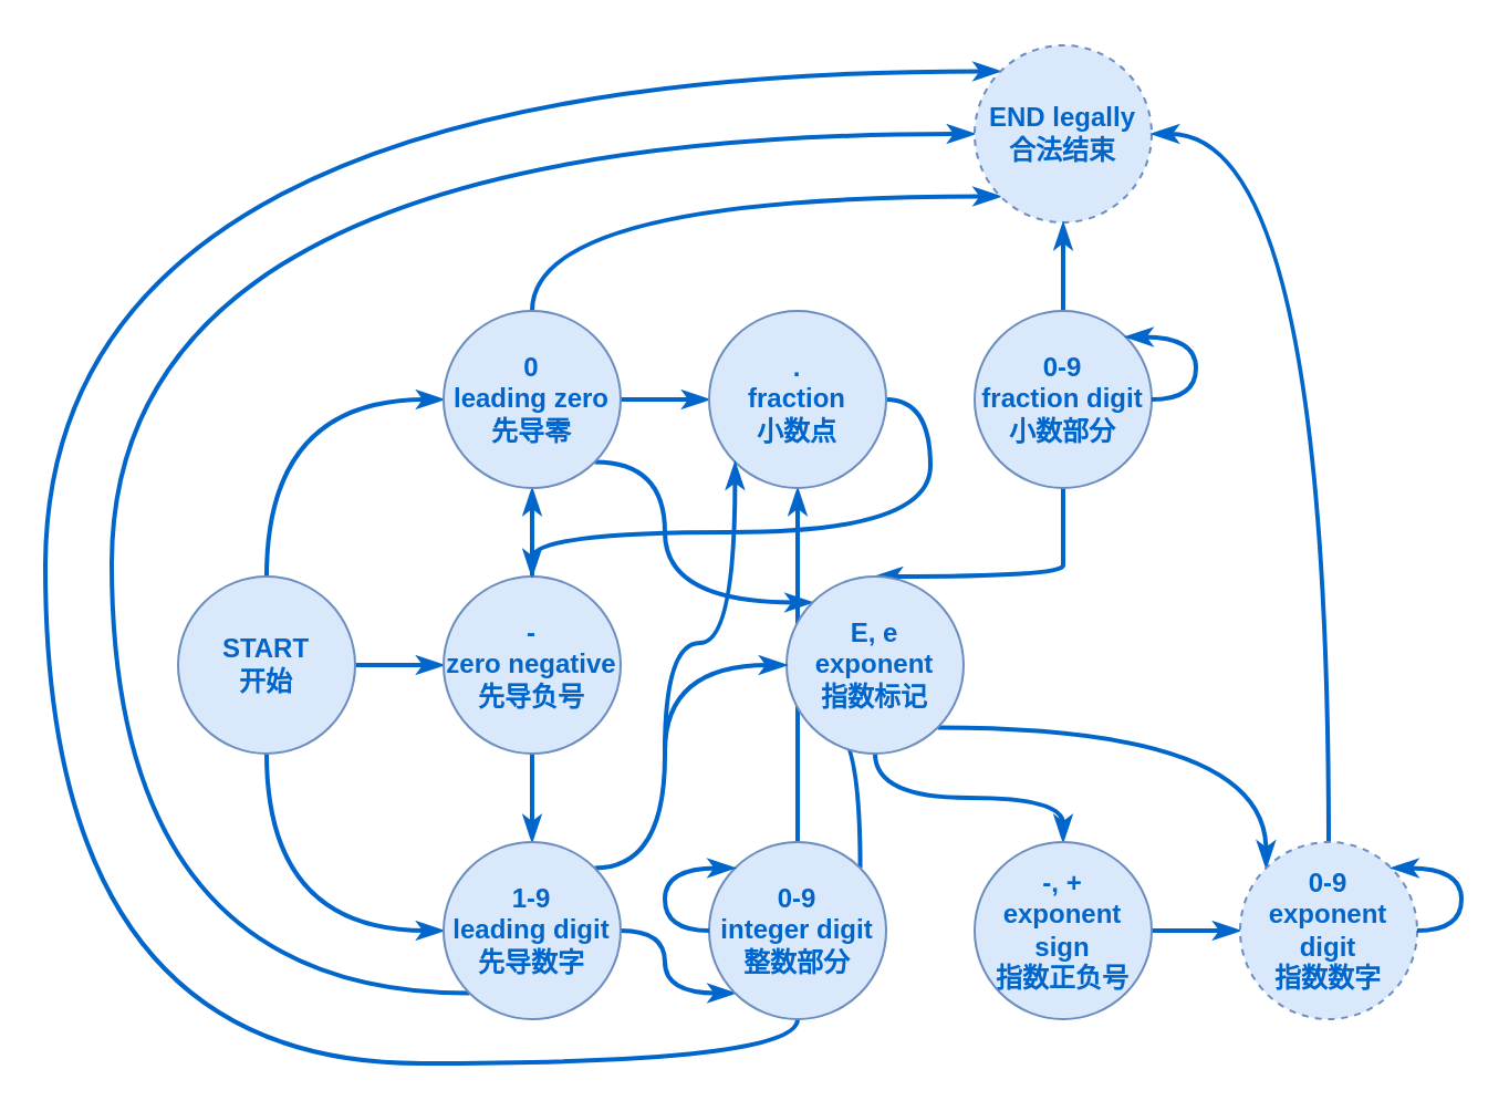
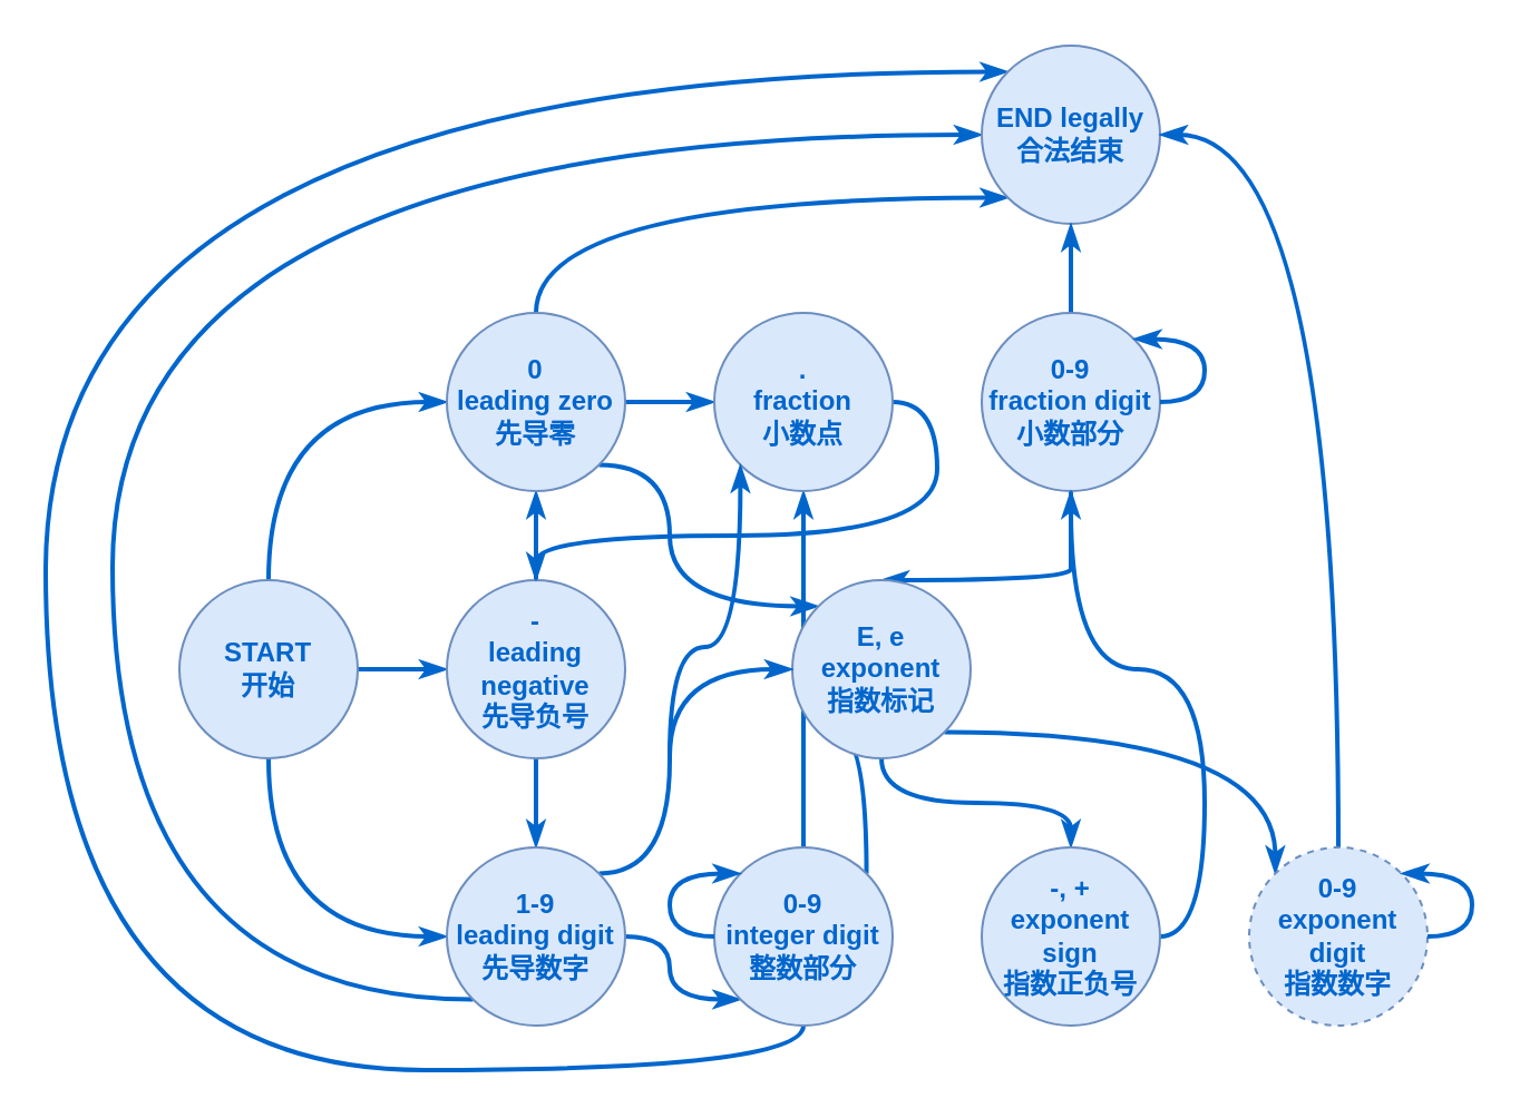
- <mxCell id="23" value="END legally&lt;br&gt;合法结束" style="ellipse;whiteSpace=wrap;html=1;aspect=fixed;fillColor=#dae8fc;strokeColor=#6c8ebf;fontStyle=1;labelPosition=center;verticalLabelPosition=middle;align=center;verticalAlign=middle;fontColor=#0066CC;dashed=1;" vertex="1" parent="1"><mxGeometry x="440" y="20" width="80" height="80" as="geometry" /></mxCell>
+ <mxCell id="23" value="END legally&lt;br&gt;合法结束" style="ellipse;whiteSpace=wrap;html=1;aspect=fixed;fillColor=#dae8fc;strokeColor=#6c8ebf;fontStyle=1;labelPosition=center;verticalLabelPosition=middle;align=center;verticalAlign=middle;fontColor=#0066CC;" vertex="1" parent="1"><mxGeometry x="440" y="20" width="80" height="80" as="geometry" /></mxCell>
- <mxCell id="8" value="-&lt;br&gt;zero negative&lt;br&gt;先导负号" style="ellipse;whiteSpace=wrap;html=1;aspect=fixed;fillColor=#dae8fc;strokeColor=#6c8ebf;fontStyle=1;labelPosition=center;verticalLabelPosition=middle;align=center;verticalAlign=middle;fontColor=#0066CC;" vertex="1" parent="1"><mxGeometry x="200" y="260" width="80" height="80" as="geometry" /></mxCell>
+ <mxCell id="8" value="-&lt;br&gt;leading negative&lt;br&gt;先导负号" style="ellipse;whiteSpace=wrap;html=1;aspect=fixed;fillColor=#dae8fc;strokeColor=#6c8ebf;fontStyle=1;labelPosition=center;verticalLabelPosition=middle;align=center;verticalAlign=middle;fontColor=#0066CC;" vertex="1" parent="1"><mxGeometry x="200" y="260" width="80" height="80" as="geometry" /></mxCell>
- <mxCell id="31" style="edgeStyle=orthogonalEdgeStyle;curved=1;orthogonalLoop=1;jettySize=auto;html=1;exitX=1;exitY=0.5;exitDx=0;exitDy=0;entryX=0;entryY=0.5;entryDx=0;entryDy=0;endArrow=classicThin;endFill=1;strokeColor=#0066CC;strokeWidth=2;" edge="1" parent="1" source="32" target="35"><mxGeometry relative="1" as="geometry" /></mxCell>
+ <mxCell id="31" style="edgeStyle=orthogonalEdgeStyle;curved=1;orthogonalLoop=1;jettySize=auto;html=1;exitX=1;exitY=0.5;exitDx=0;exitDy=0;endArrow=classicThin;endFill=1;strokeColor=#0066CC;strokeWidth=2;" edge="1" parent="1" source="32" target="26"><mxGeometry relative="1" as="geometry" /></mxCell>
